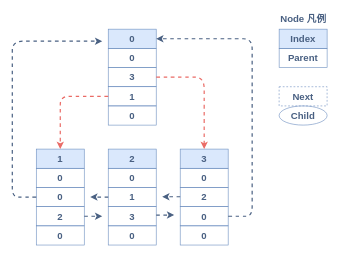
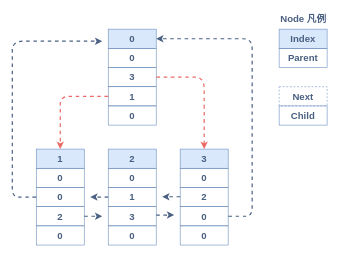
- <mxCell id="6" value="&lt;b&gt;&lt;font style=&quot;font-size: 16px&quot; color=&quot;#496082&quot;&gt;Child&lt;/font&gt;&lt;/b&gt;" style="ellipse;whiteSpace=wrap;html=1;fillColor=none;strokeColor=#6c8ebf;shadow=0;" vertex="1" parent="2"><mxGeometry y="128" width="80" height="32" as="geometry" /></mxCell>
+ <mxCell id="6" value="&lt;b&gt;&lt;font style=&quot;font-size: 16px&quot; color=&quot;#496082&quot;&gt;Child&lt;/font&gt;&lt;/b&gt;" style="rounded=0;whiteSpace=wrap;html=1;fillColor=none;strokeColor=#6c8ebf;shadow=0;" vertex="1" parent="2"><mxGeometry y="128" width="80" height="32" as="geometry" /></mxCell>
